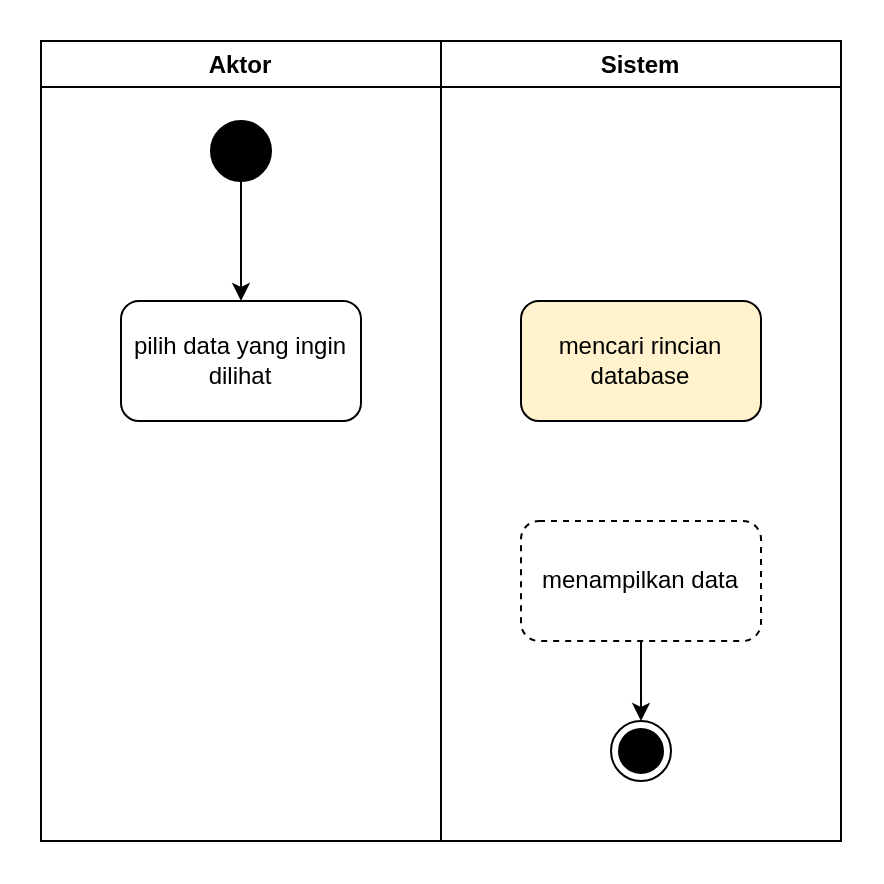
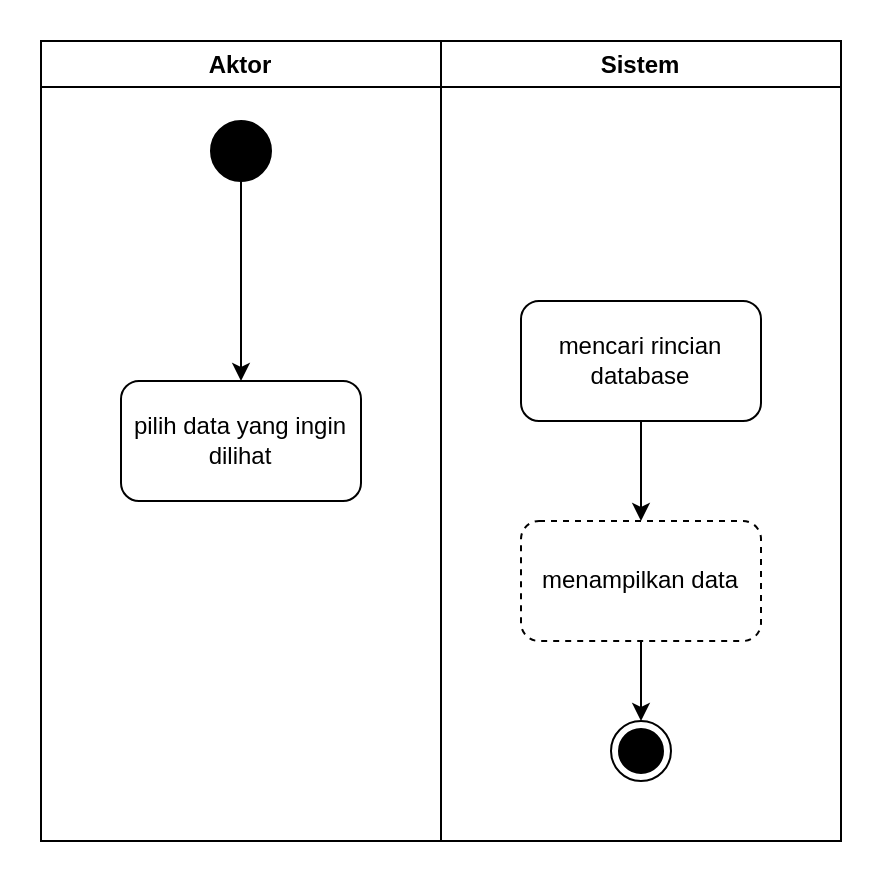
- <mxCell id="5" value="pilih data yang ingin dilihat" style="rounded=1;whiteSpace=wrap;html=1;fillColor=#FFFFFF;" vertex="1" parent="2"><mxGeometry x="40" y="130" width="120" height="60" as="geometry" /></mxCell>
+ <mxCell id="5" value="pilih data yang ingin dilihat" style="rounded=1;whiteSpace=wrap;html=1;fillColor=#FFFFFF;" vertex="1" parent="2"><mxGeometry x="40" y="170" width="120" height="60" as="geometry" /></mxCell>
- <mxCell id="8" value="mencari rincian database" style="rounded=1;whiteSpace=wrap;html=1;fillColor=#fff2cc;" vertex="1" parent="6"><mxGeometry x="40" y="130" width="120" height="60" as="geometry" /></mxCell>
+ <mxCell id="8" value="mencari rincian database" style="rounded=1;whiteSpace=wrap;html=1;fillColor=#FFFFFF;" vertex="1" parent="6"><mxGeometry x="40" y="130" width="120" height="60" as="geometry" /></mxCell>
+ <mxCell id="7" value="" style="edgeStyle=orthogonalEdgeStyle;rounded=0;orthogonalLoop=1;jettySize=auto;html=1;" edge="1" parent="6" source="8" target="10"><mxGeometry relative="1" as="geometry" /></mxCell>
